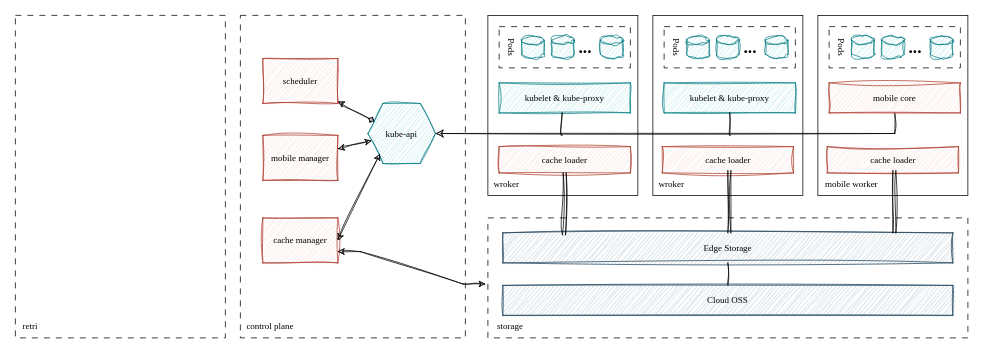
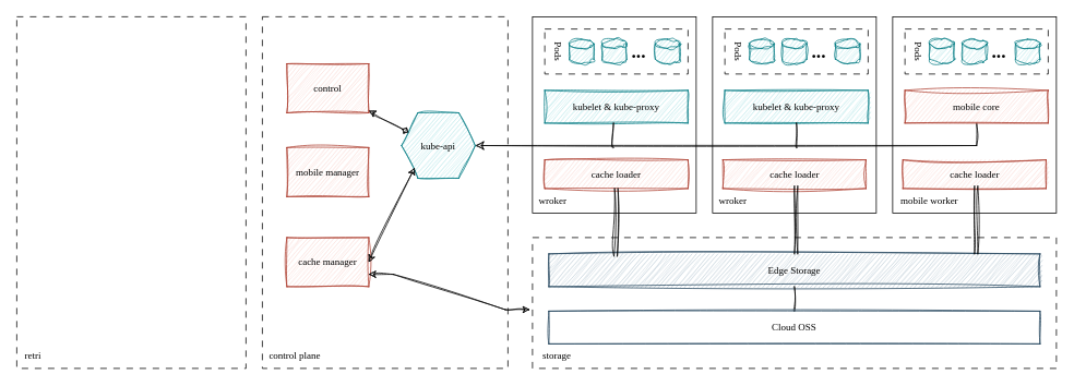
- <mxCell id="40" value="scheduler" style="rounded=0;whiteSpace=wrap;html=1;sketch=1;curveFitting=1;jiggle=2;fillColor=#fad9d5;strokeColor=#ae4132;fontFamily=Comic Sans MS;" vertex="1" parent="1"><mxGeometry x="350" y="77.5" width="100" height="60" as="geometry" /></mxCell>
+ <mxCell id="40" value="control" style="rounded=0;whiteSpace=wrap;html=1;sketch=1;curveFitting=1;jiggle=2;fillColor=#fad9d5;strokeColor=#ae4132;fontFamily=Comic Sans MS;" vertex="1" parent="1"><mxGeometry x="350" y="77.5" width="100" height="60" as="geometry" /></mxCell>
- <mxCell id="42" style="edgeStyle=none;curved=1;rounded=0;orthogonalLoop=1;jettySize=auto;html=1;fontSize=12;sketch=1;curveFitting=1;jiggle=2;startArrow=classic;startFill=1;fontFamily=Comic Sans MS;" edge="1" parent="1" source="43" target="18"><mxGeometry relative="1" as="geometry" /></mxCell>
- <mxCell id="53" value="Cloud OSS" style="rounded=0;whiteSpace=wrap;html=1;sketch=1;curveFitting=1;jiggle=2;fillColor=#bac8d3;strokeColor=#23445d;fontFamily=Comic Sans MS;" vertex="1" parent="1"><mxGeometry x="670" y="380" width="600" height="40" as="geometry" /></mxCell>
+ <mxCell id="53" value="Cloud OSS" style="rounded=0;whiteSpace=wrap;html=1;sketch=1;curveFitting=1;jiggle=2;fillColor=#ffffff;strokeColor=#23445d;fontFamily=Comic Sans MS;" vertex="1" parent="1"><mxGeometry x="670" y="380" width="600" height="40" as="geometry" /></mxCell>
